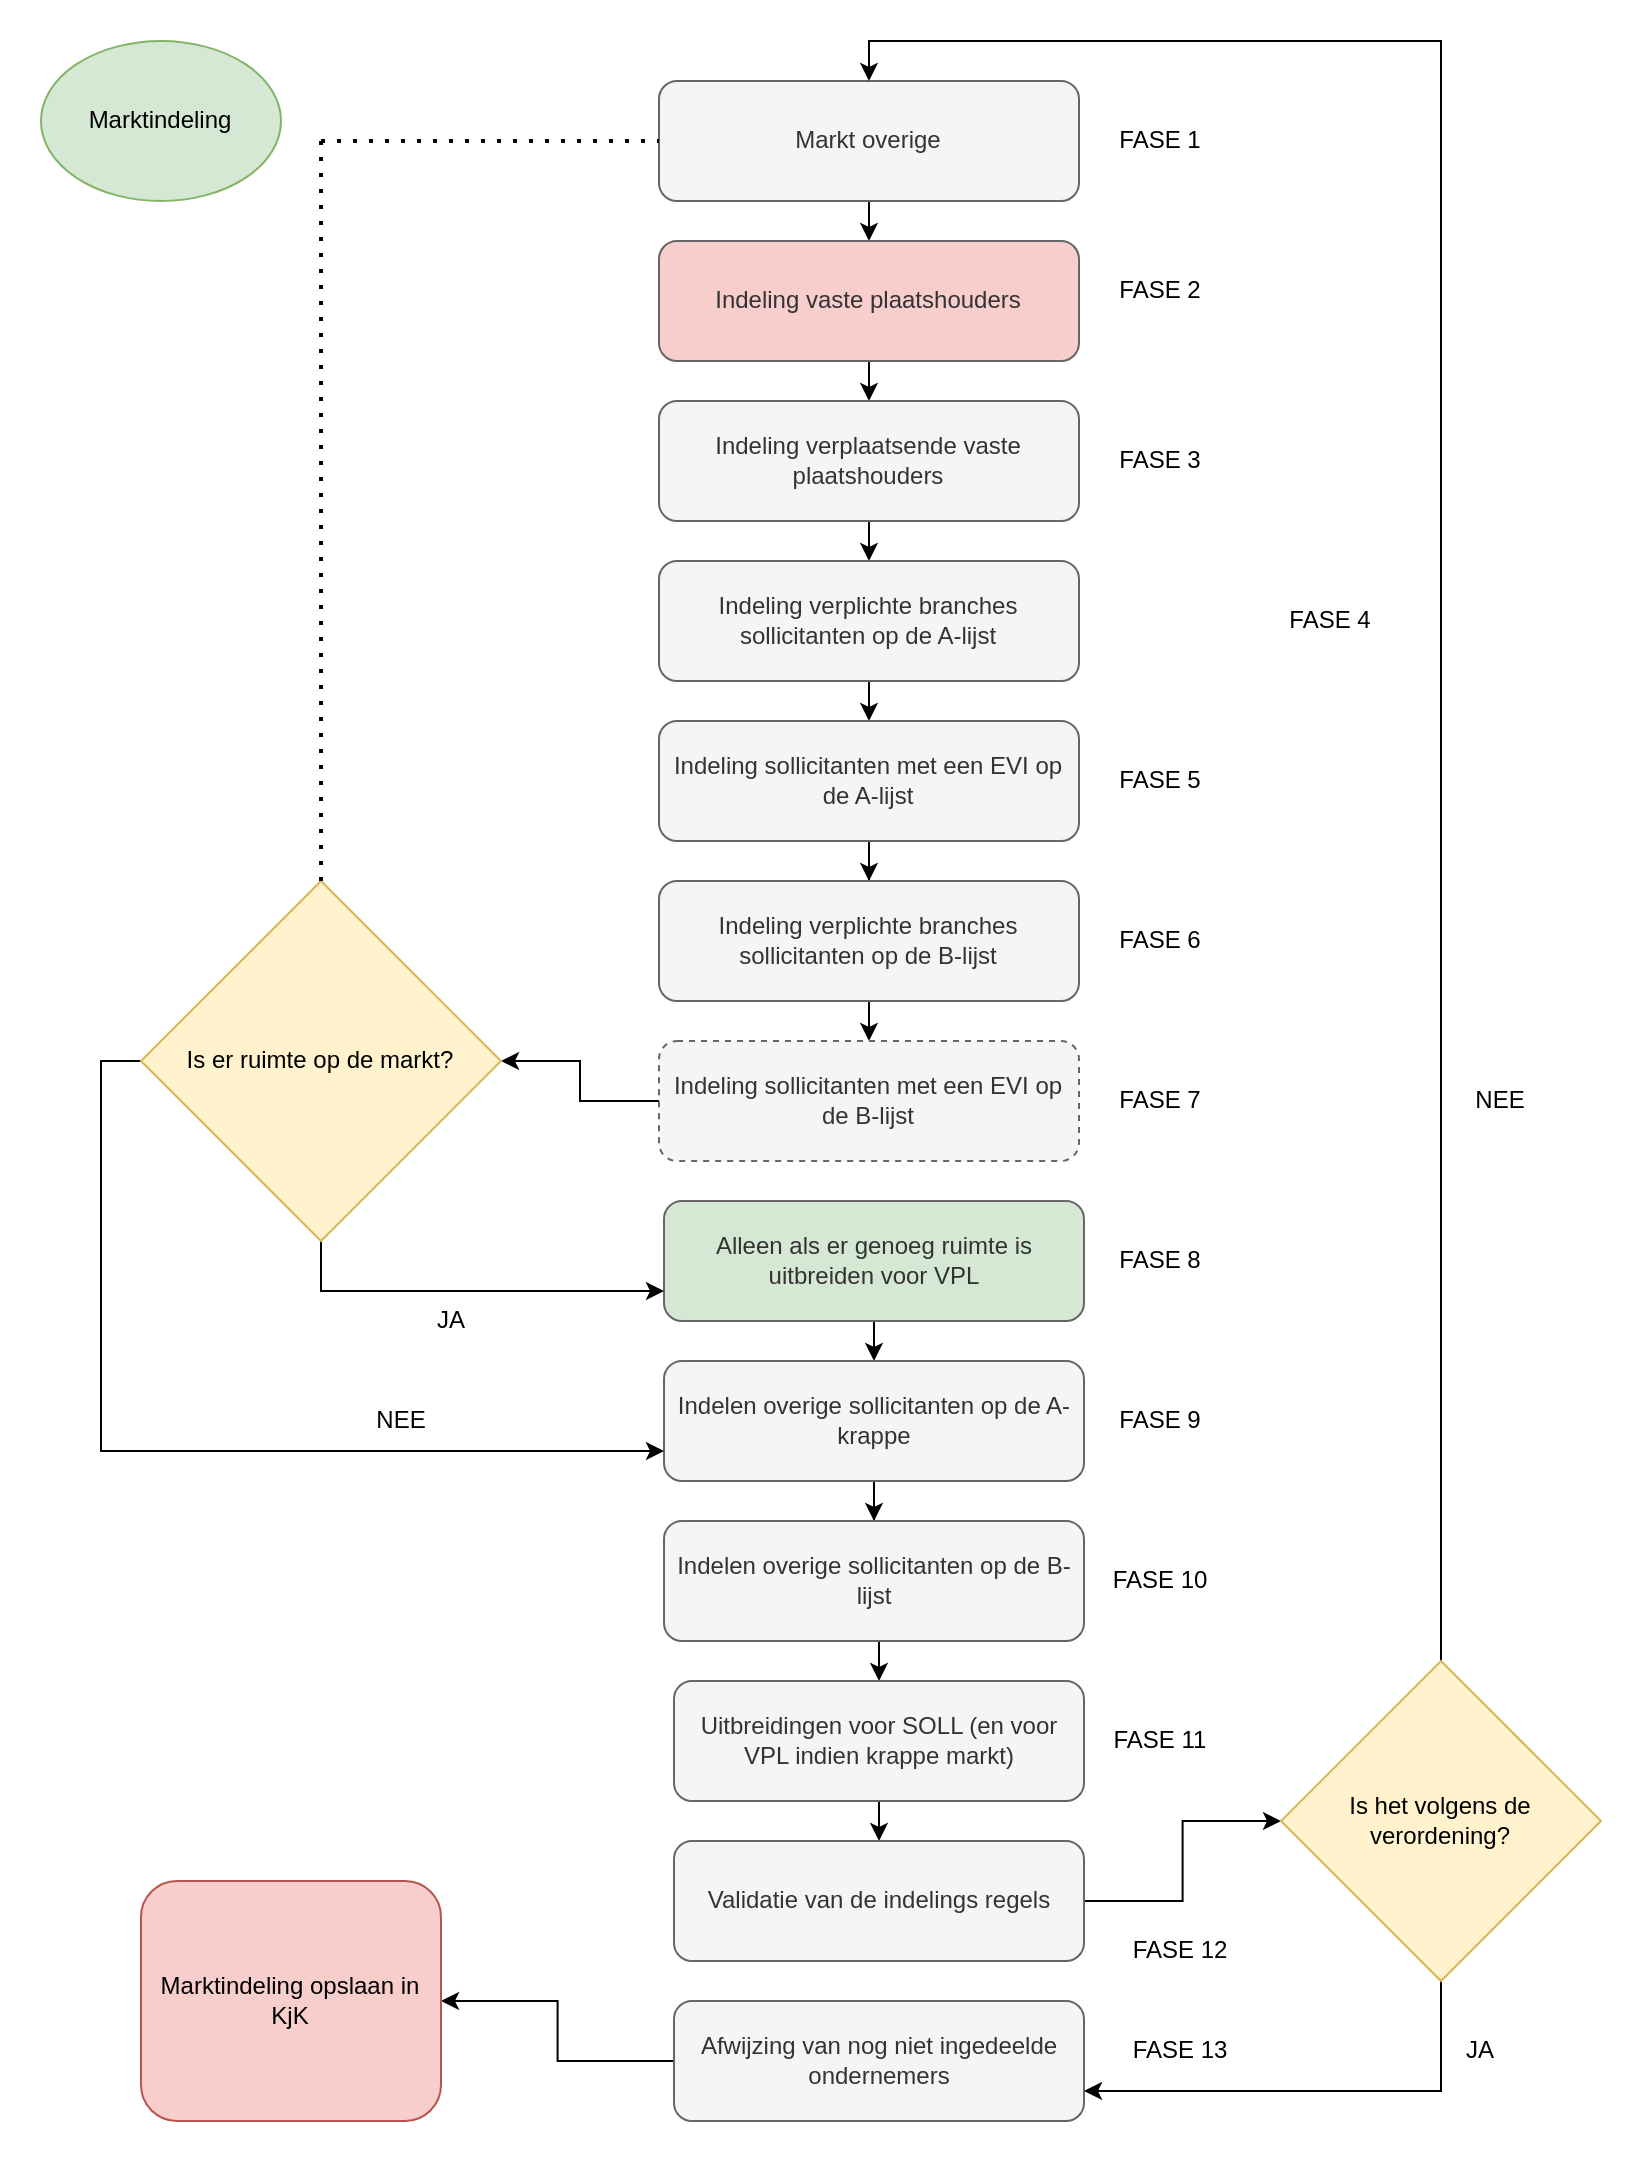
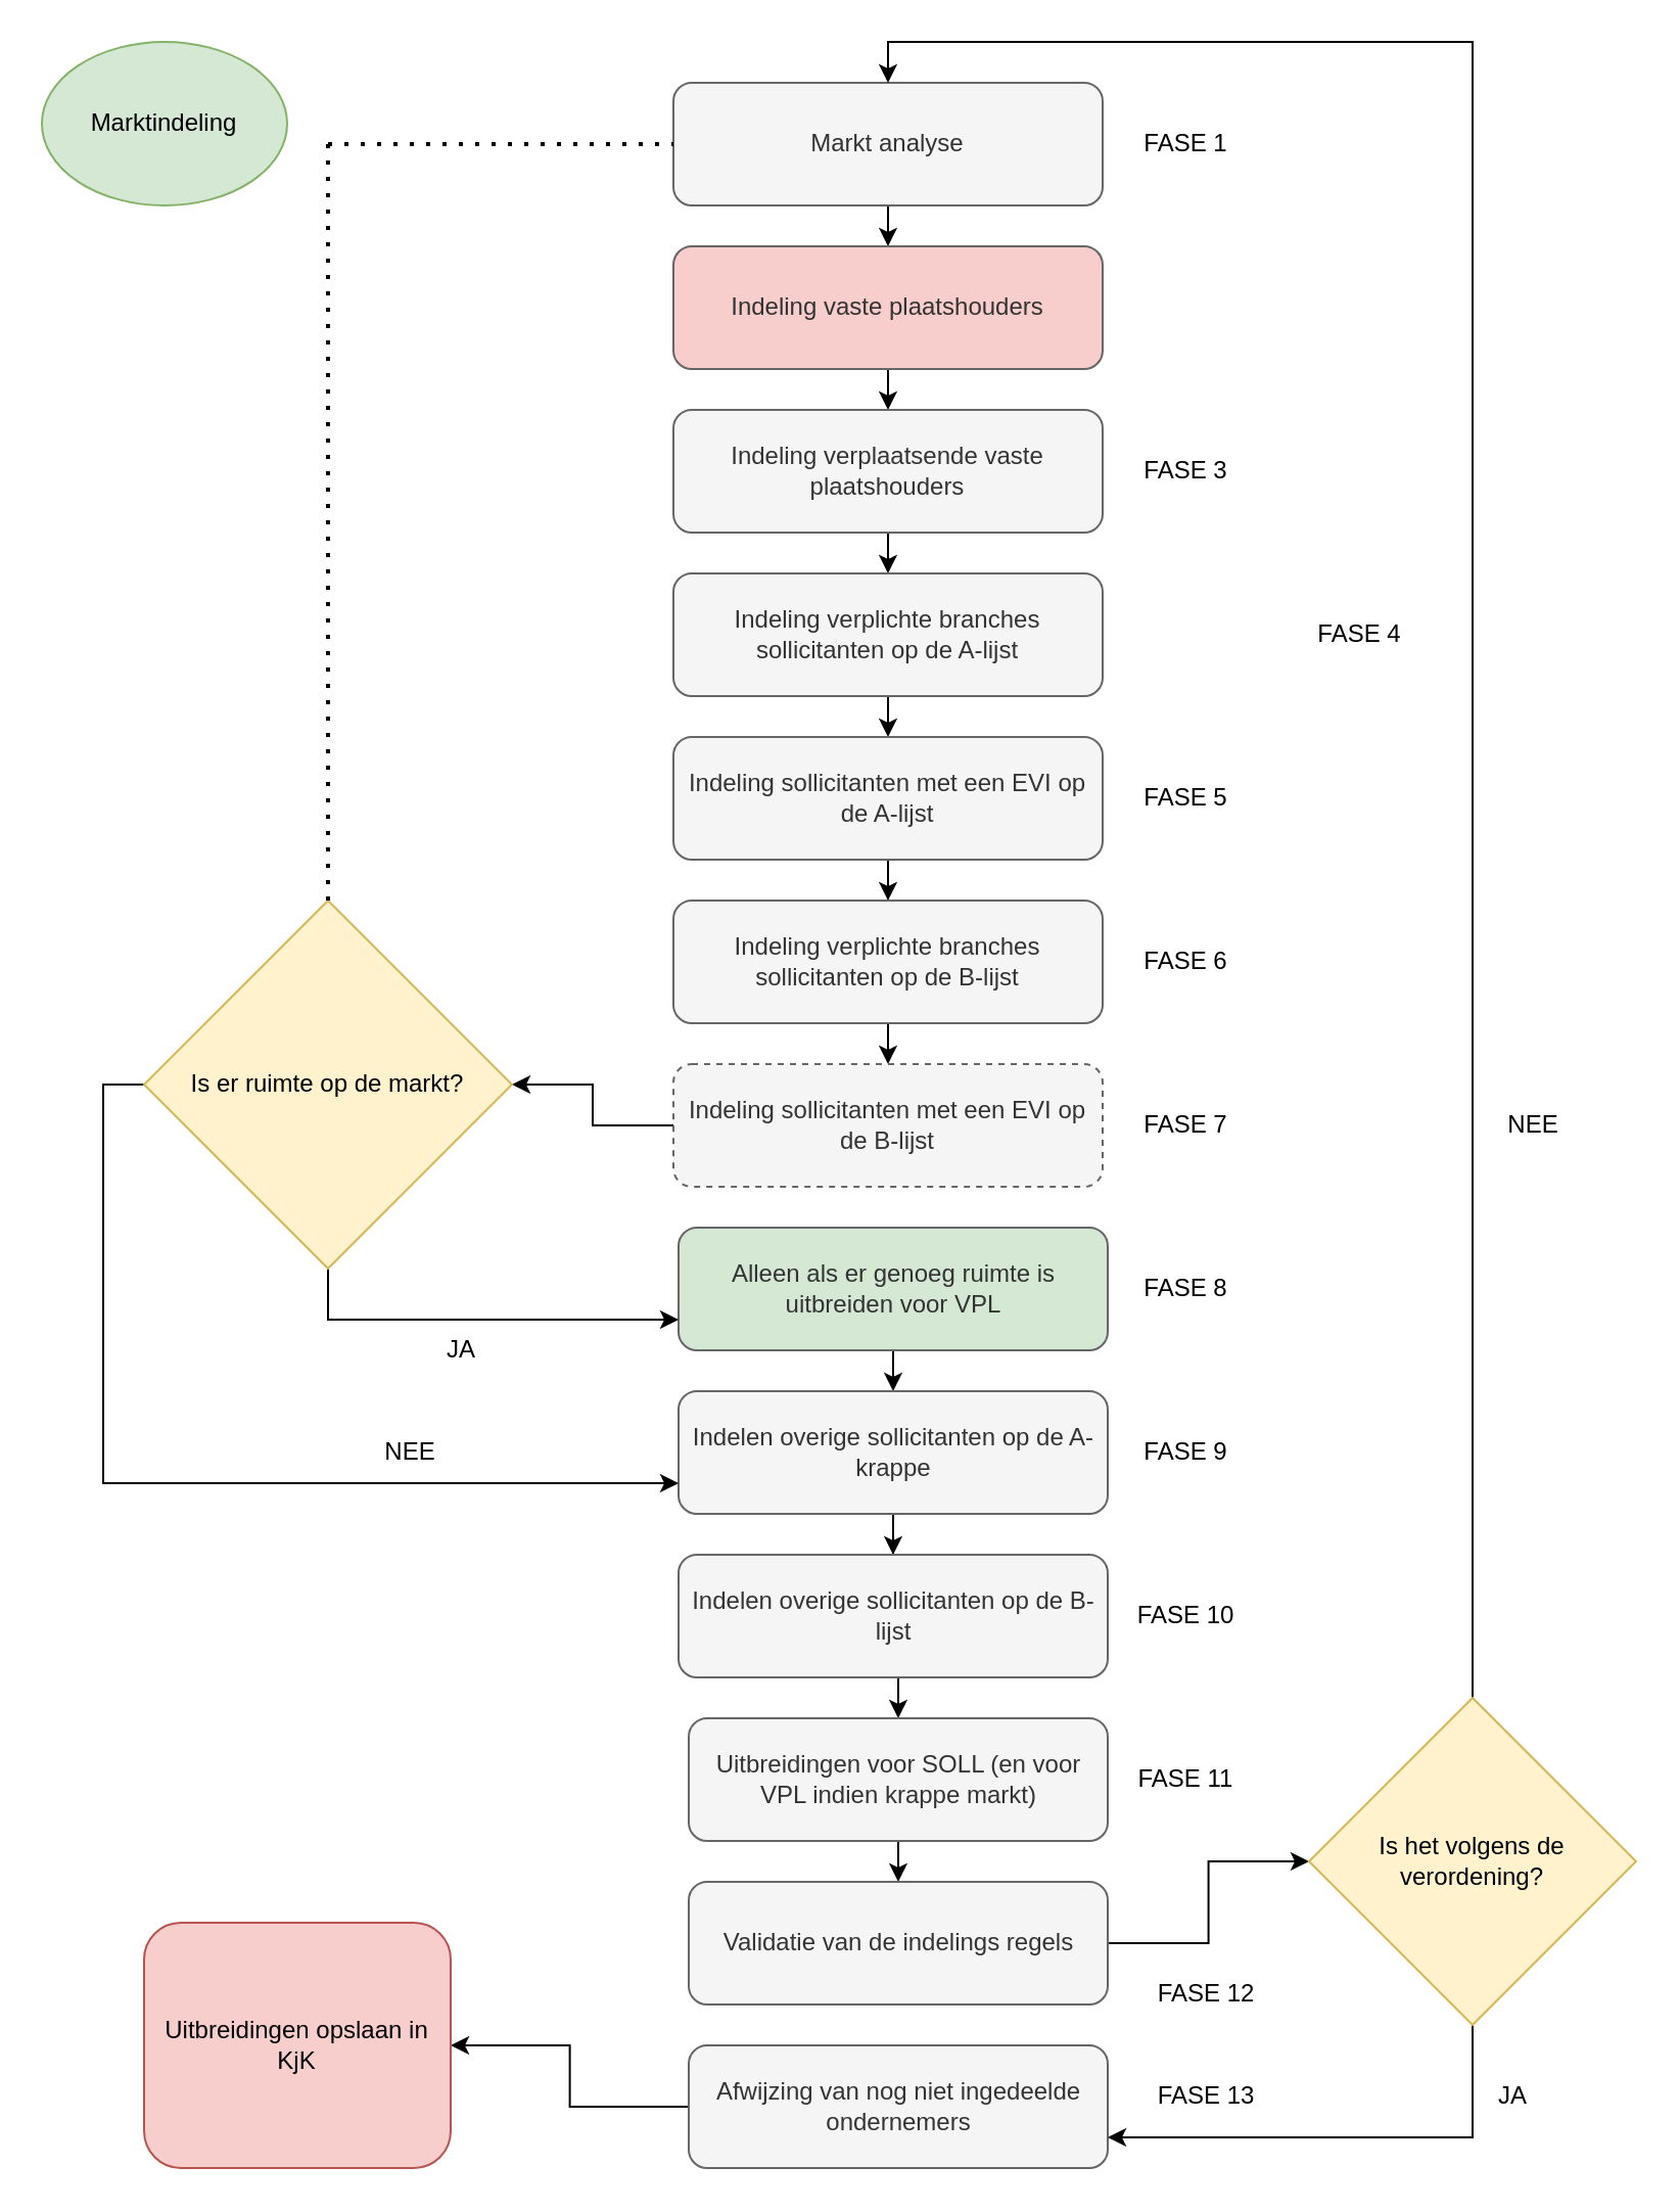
- <mxCell id="3" value="Markt overige" style="rounded=1;whiteSpace=wrap;html=1;fillColor=#f5f5f5;strokeColor=#666666;fontColor=#333333;" parent="1" vertex="1"><mxGeometry x="329" y="40" width="210" height="60" as="geometry" /></mxCell>
+ <mxCell id="3" value="Markt analyse" style="rounded=1;whiteSpace=wrap;html=1;fillColor=#f5f5f5;strokeColor=#666666;fontColor=#333333;" parent="1" vertex="1"><mxGeometry x="329" y="40" width="210" height="60" as="geometry" /></mxCell>
- <mxCell id="43" value="FASE 2" style="text;html=1;strokeColor=none;fillColor=none;align=center;verticalAlign=middle;whiteSpace=wrap;rounded=0;" vertex="1" parent="1"><mxGeometry x="550" y="130" width="60" height="30" as="geometry" /></mxCell>
- <mxCell id="38" value="Marktindeling opslaan in KjK" style="rounded=1;whiteSpace=wrap;html=1;fillColor=#f8cecc;strokeColor=#b85450;" parent="1" vertex="1"><mxGeometry x="70" y="940" width="150" height="120" as="geometry" /></mxCell>
+ <mxCell id="38" value="Uitbreidingen opslaan in KjK" style="rounded=1;whiteSpace=wrap;html=1;fillColor=#f8cecc;strokeColor=#b85450;" parent="1" vertex="1"><mxGeometry x="70" y="940" width="150" height="120" as="geometry" /></mxCell>
